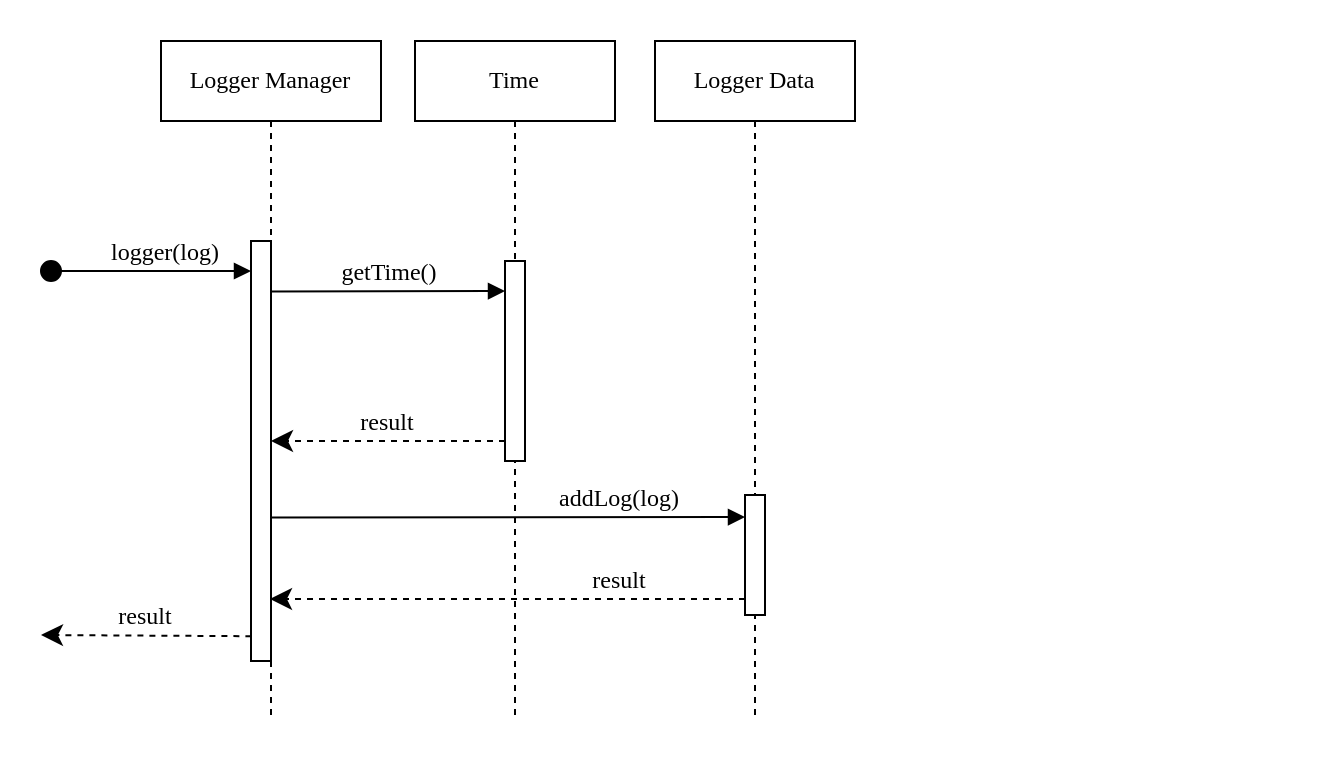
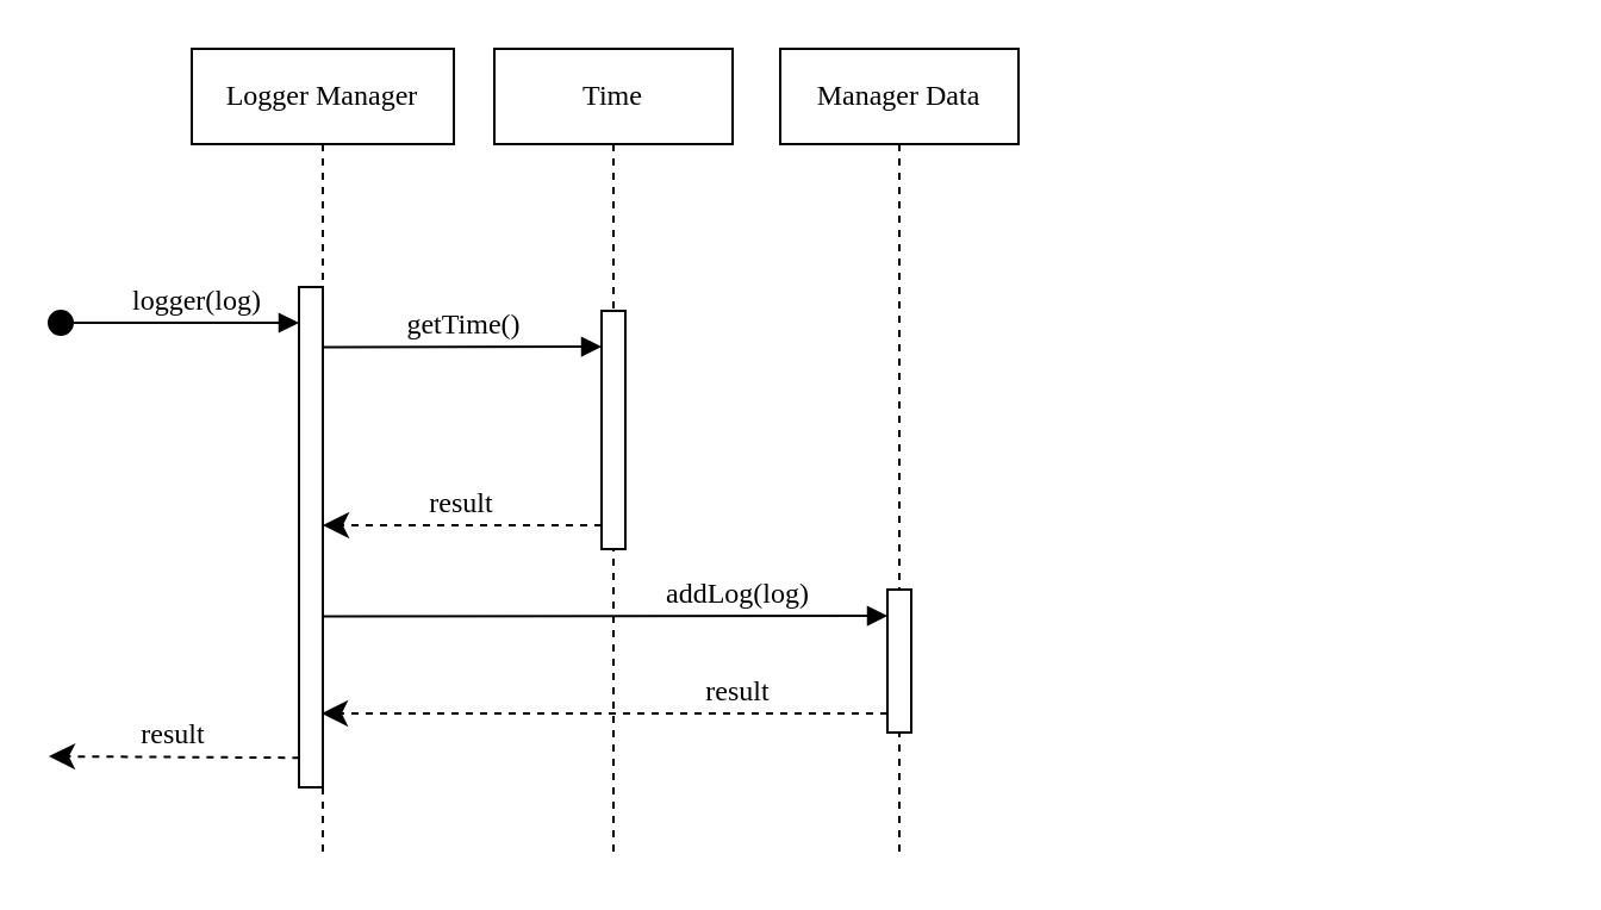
- <mxCell id="10" value="Logger Data" style="shape=umlLifeline;perimeter=lifelinePerimeter;whiteSpace=wrap;html=1;container=1;collapsible=0;recursiveResize=0;outlineConnect=0;rounded=0;shadow=0;comic=0;labelBackgroundColor=none;strokeWidth=1;fontFamily=Verdana;fontSize=12;align=center;" vertex="1" parent="1"><mxGeometry x="327" y="20" width="100" height="340" as="geometry" /></mxCell>
+ <mxCell id="10" value="Manager Data" style="shape=umlLifeline;perimeter=lifelinePerimeter;whiteSpace=wrap;html=1;container=1;collapsible=0;recursiveResize=0;outlineConnect=0;rounded=0;shadow=0;comic=0;labelBackgroundColor=none;strokeWidth=1;fontFamily=Verdana;fontSize=12;align=center;" vertex="1" parent="1"><mxGeometry x="327" y="20" width="100" height="340" as="geometry" /></mxCell>
